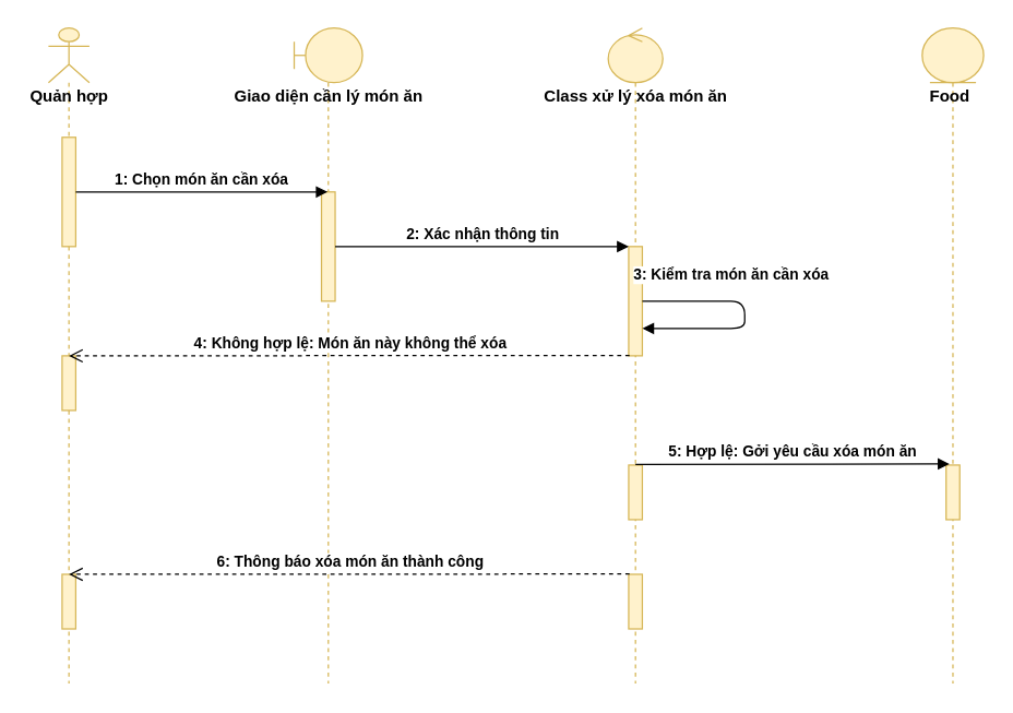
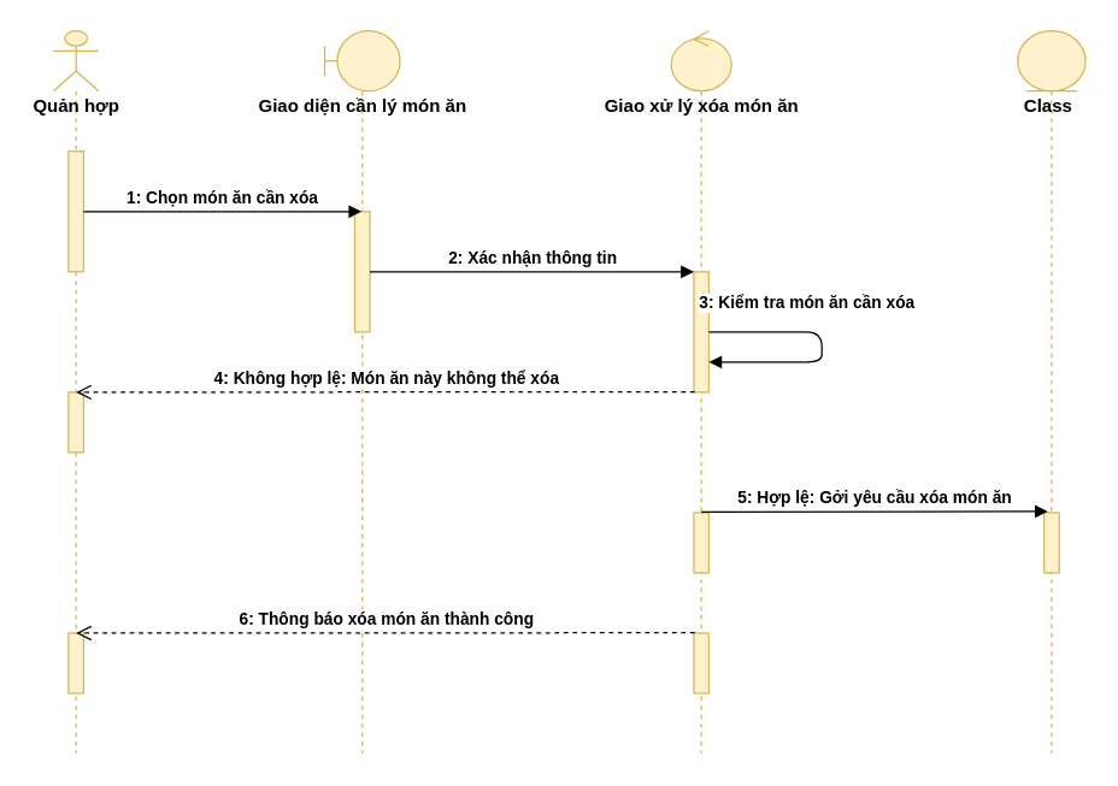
- <mxCell id="14" value="&lt;b&gt;Class xử lý xóa món ăn&lt;/b&gt;" style="text;html=1;align=center;verticalAlign=middle;resizable=0;points=[];;autosize=1;" vertex="1" parent="1"><mxGeometry x="390" y="60" width="150" height="20" as="geometry" /></mxCell>
+ <mxCell id="14" value="&lt;b&gt;Giao xử lý xóa món ăn&lt;/b&gt;" style="text;html=1;align=center;verticalAlign=middle;resizable=0;points=[];;autosize=1;" vertex="1" parent="1"><mxGeometry x="390" y="60" width="150" height="20" as="geometry" /></mxCell>
- <mxCell id="16" value="&lt;b&gt;Food&lt;/b&gt;" style="text;html=1;align=center;verticalAlign=middle;resizable=0;points=[];;autosize=1;" vertex="1" parent="15"><mxGeometry x="-5" y="40" width="50" height="20" as="geometry" /></mxCell>
+ <mxCell id="16" value="&lt;b&gt;Class&lt;/b&gt;" style="text;html=1;align=center;verticalAlign=middle;resizable=0;points=[];;autosize=1;" vertex="1" parent="15"><mxGeometry x="-5" y="40" width="50" height="20" as="geometry" /></mxCell>
